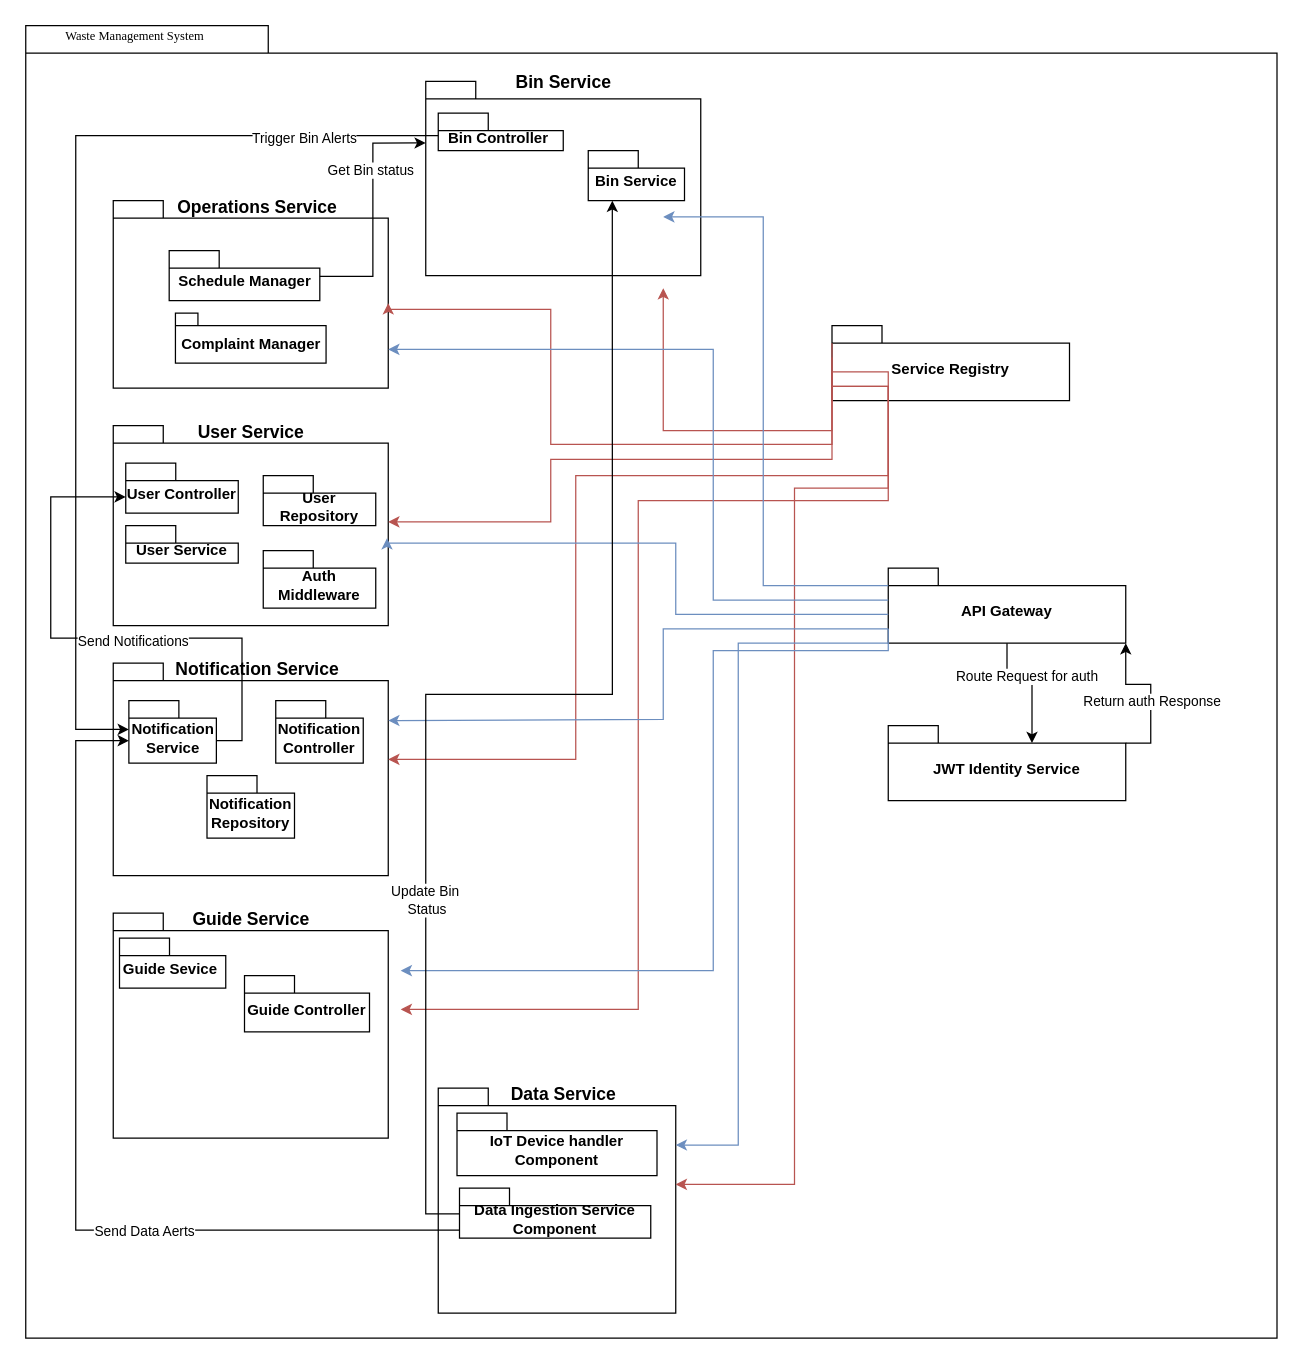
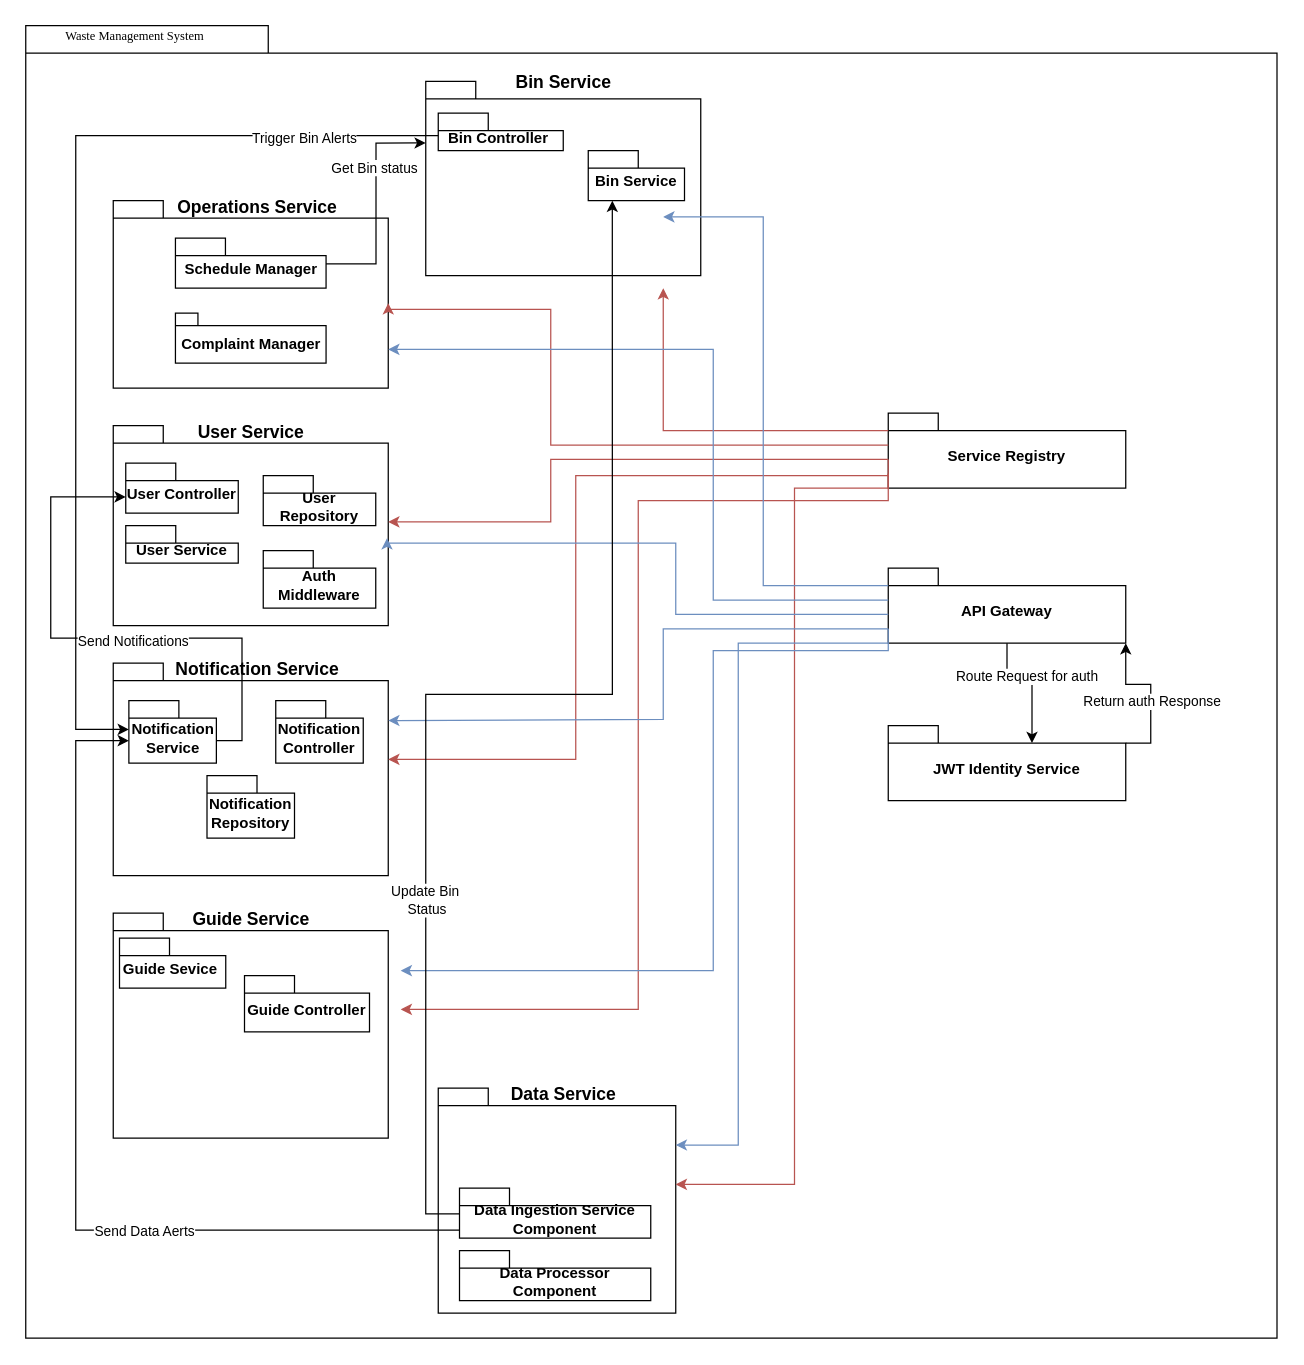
- <mxCell id="43" value="Schedule Manager" style="shape=folder;fontStyle=1;spacingTop=10;tabWidth=40;tabHeight=14;tabPosition=left;html=1;whiteSpace=wrap;" vertex="1" parent="1"><mxGeometry x="134.75" y="200" width="120.5" height="40" as="geometry" /></mxCell>
+ <mxCell id="43" value="Schedule Manager" style="shape=folder;fontStyle=1;spacingTop=10;tabWidth=40;tabHeight=14;tabPosition=left;html=1;whiteSpace=wrap;" vertex="1" parent="1"><mxGeometry x="139.75" y="190" width="120.5" height="40" as="geometry" /></mxCell>
- <mxCell id="11" value="Service Registry" style="shape=folder;fontStyle=1;spacingTop=10;tabWidth=40;tabHeight=14;tabPosition=left;html=1;whiteSpace=wrap;" vertex="1" parent="1"><mxGeometry x="665" y="260" width="190" height="60" as="geometry" /></mxCell>
+ <mxCell id="11" value="Service Registry" style="shape=folder;fontStyle=1;spacingTop=10;tabWidth=40;tabHeight=14;tabPosition=left;html=1;whiteSpace=wrap;" vertex="1" parent="1"><mxGeometry x="710" y="330" width="190" height="60" as="geometry" /></mxCell>
- <mxCell id="35" value="IoT Device handler Component" style="shape=folder;fontStyle=1;spacingTop=10;tabWidth=40;tabHeight=14;tabPosition=left;html=1;whiteSpace=wrap;" vertex="1" parent="1"><mxGeometry x="365" y="890" width="160" height="50" as="geometry" /></mxCell>
+ <mxCell id="37" value="Data Processor Component" style="shape=folder;fontStyle=1;spacingTop=10;tabWidth=40;tabHeight=14;tabPosition=left;html=1;whiteSpace=wrap;" vertex="1" parent="1"><mxGeometry x="367" y="1000" width="153" height="40" as="geometry" /></mxCell>
